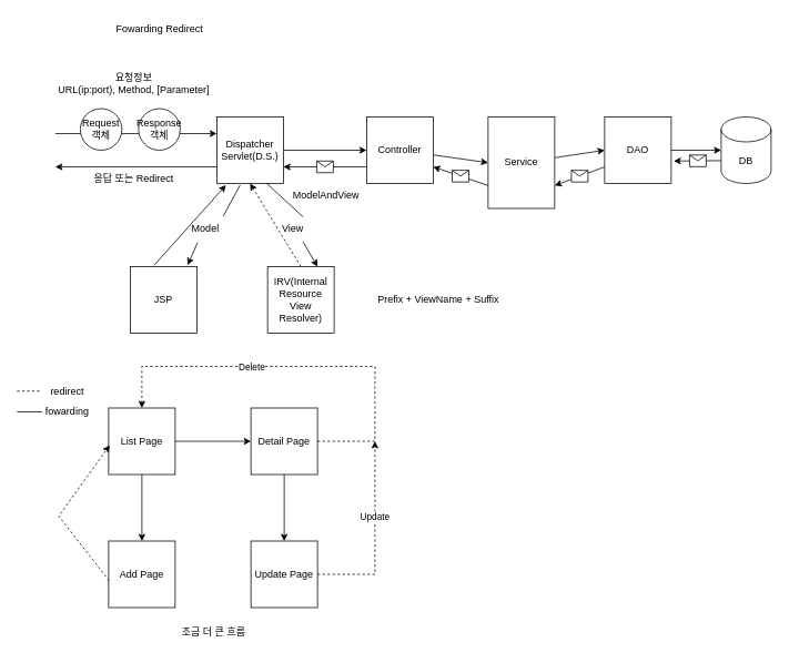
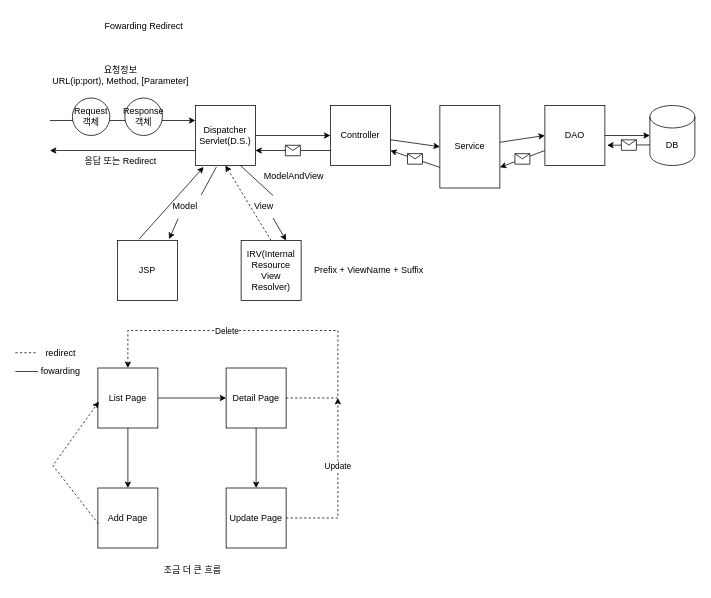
- <mxCell id="24" value="Prefix + ViewName + Suffix" style="text;html=1;align=center;verticalAlign=middle;resizable=0;points=[];autosize=1;strokeColor=none;fillColor=none;" parent="1" vertex="1"><mxGeometry x="441" y="345" width="170" height="30" as="geometry" /></mxCell>
+ <mxCell id="24" value="Prefix + ViewName + Suffix" style="text;html=1;align=center;verticalAlign=middle;resizable=0;points=[];autosize=1;strokeColor=none;fillColor=none;" parent="1" vertex="1"><mxGeometry x="406" y="345" width="170" height="30" as="geometry" /></mxCell>
